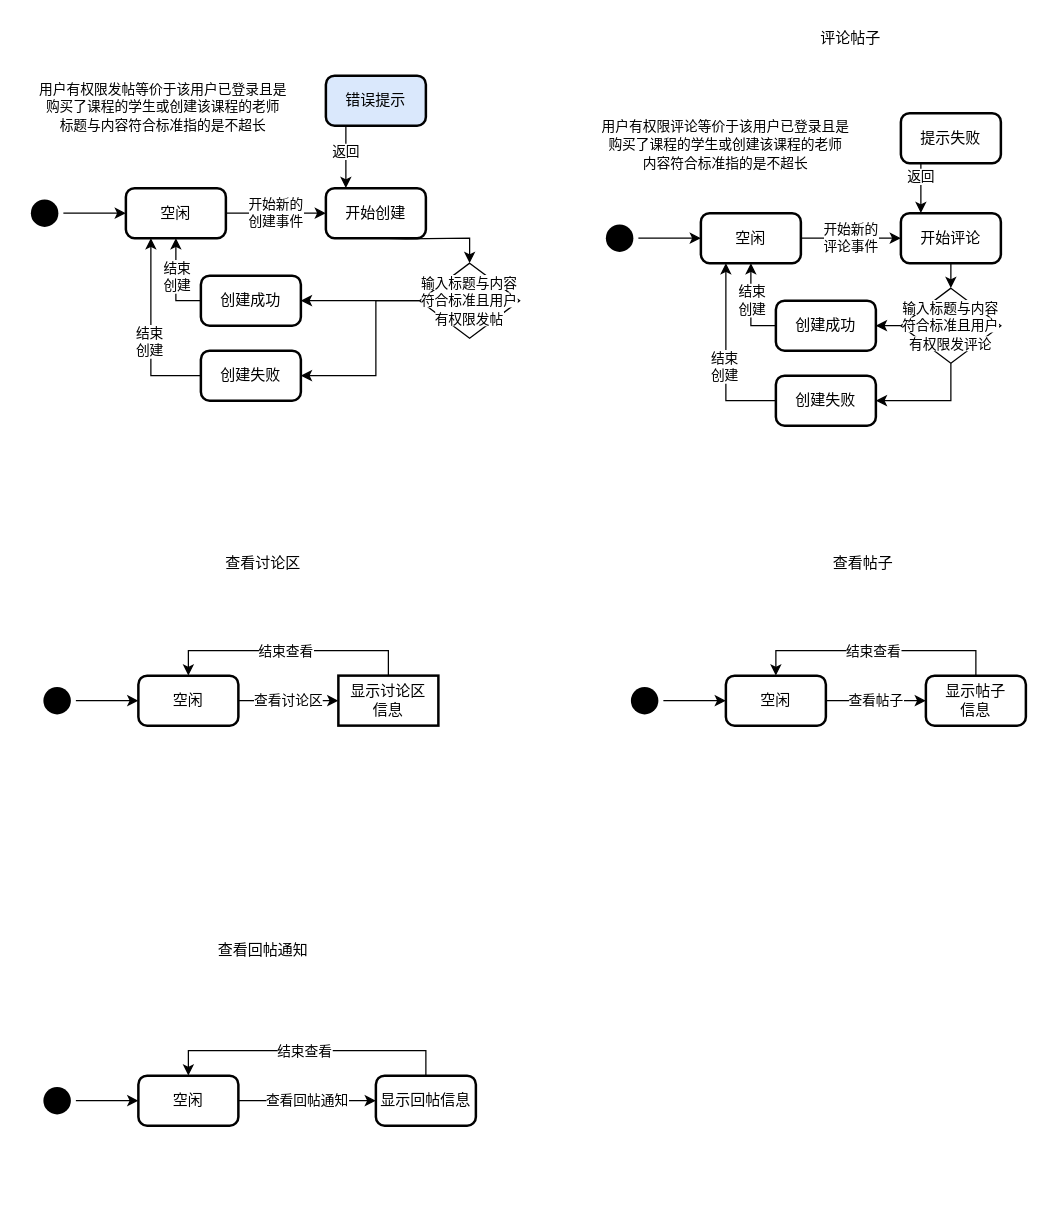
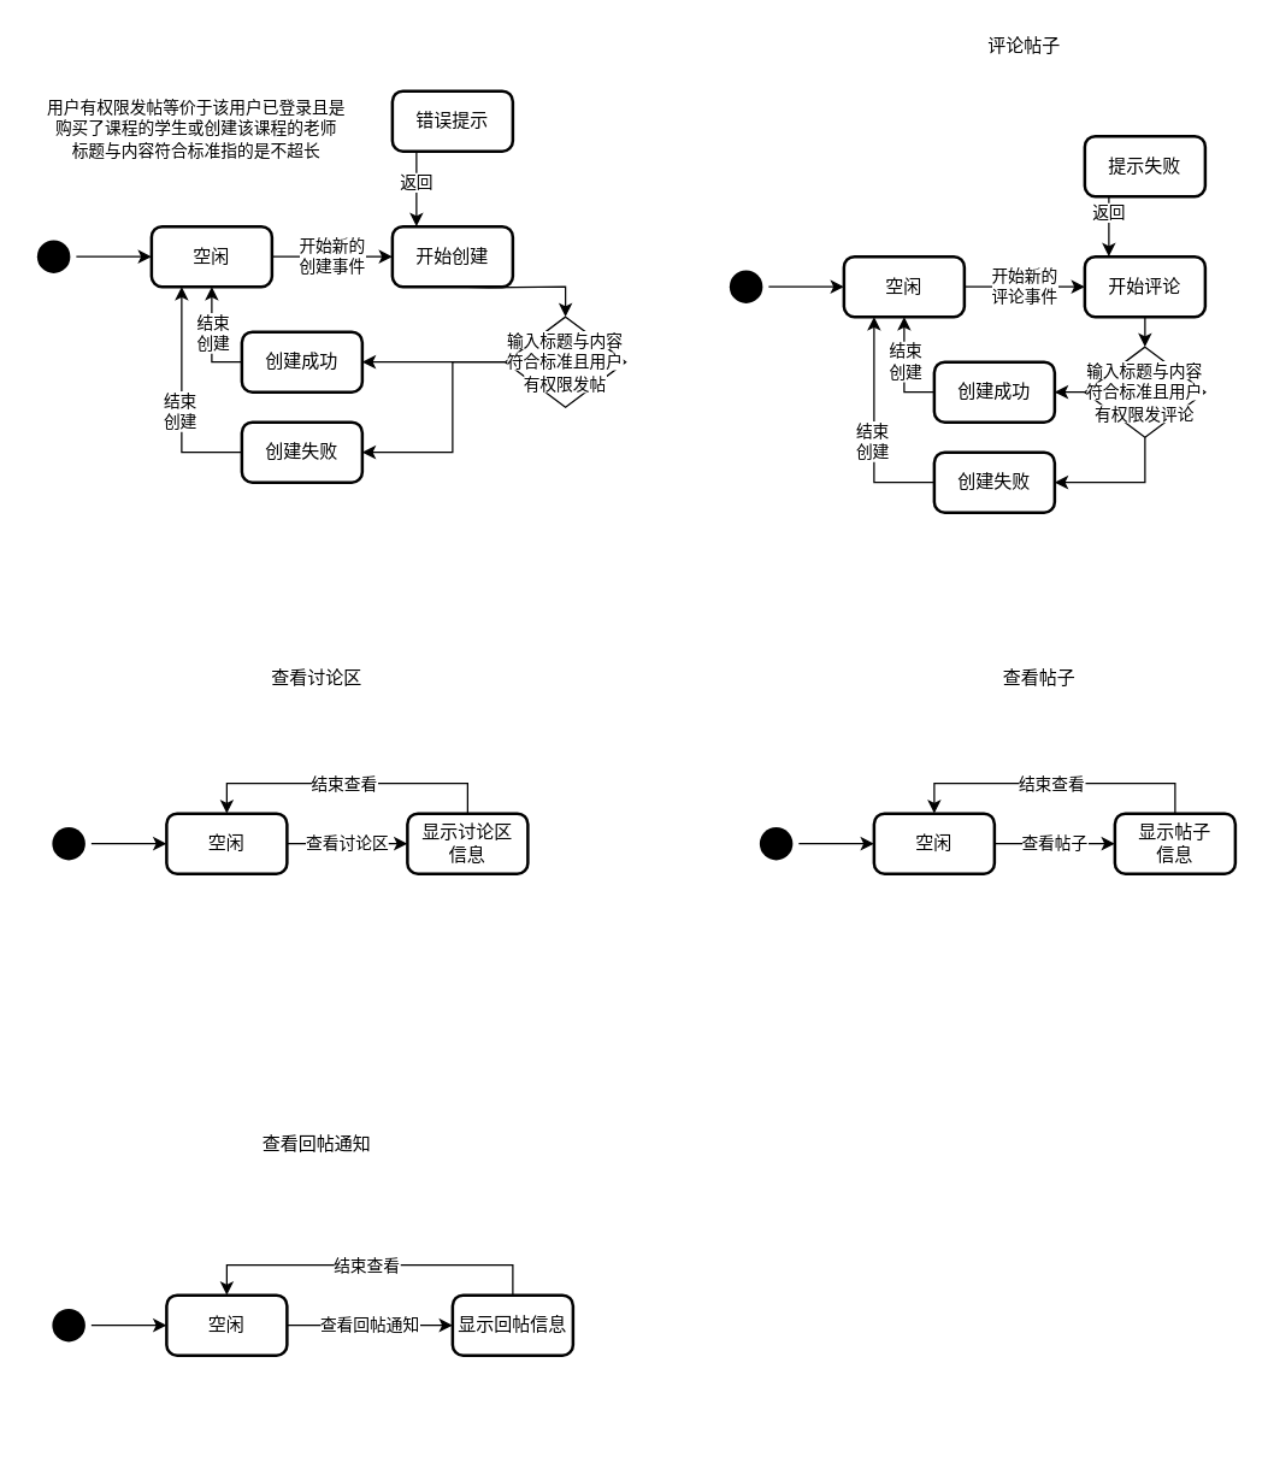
- <mxCell id="16" value="错误提示" style="rounded=1;whiteSpace=wrap;html=1;absoluteArcSize=1;arcSize=14;strokeWidth=2;fillColor=#dae8fc;" parent="1" vertex="1"><mxGeometry x="260" y="60" width="80" height="40" as="geometry" /></mxCell>
+ <mxCell id="16" value="错误提示" style="rounded=1;whiteSpace=wrap;html=1;absoluteArcSize=1;arcSize=14;strokeWidth=2;" parent="1" vertex="1"><mxGeometry x="260" y="60" width="80" height="40" as="geometry" /></mxCell>
- <mxCell id="59" value="&lt;span style=&quot;font-size: 11px ; background-color: rgb(255 , 255 , 255)&quot;&gt;用户有权限评论等价于该用户已登录且是购买了课程的学生或创建该课程的老师&lt;br&gt;内容符合标准指的是不超长&lt;br&gt;&lt;/span&gt;" style="text;html=1;strokeColor=none;fillColor=none;align=center;verticalAlign=middle;whiteSpace=wrap;rounded=0;" vertex="1" parent="1"><mxGeometry x="480" y="90" width="200" height="50" as="geometry" /></mxCell>
- <mxCell id="36" value="显示讨论区&lt;br&gt;信息" style="whiteSpace=wrap;html=1;absoluteArcSize=1;arcSize=14;strokeWidth=2;rounded=0;" parent="1" vertex="1"><mxGeometry x="270" y="540" width="80" height="40" as="geometry" /></mxCell>
+ <mxCell id="36" value="显示讨论区&lt;br&gt;信息" style="rounded=1;whiteSpace=wrap;html=1;absoluteArcSize=1;arcSize=14;strokeWidth=2;" parent="1" vertex="1"><mxGeometry x="270" y="540" width="80" height="40" as="geometry" /></mxCell>
